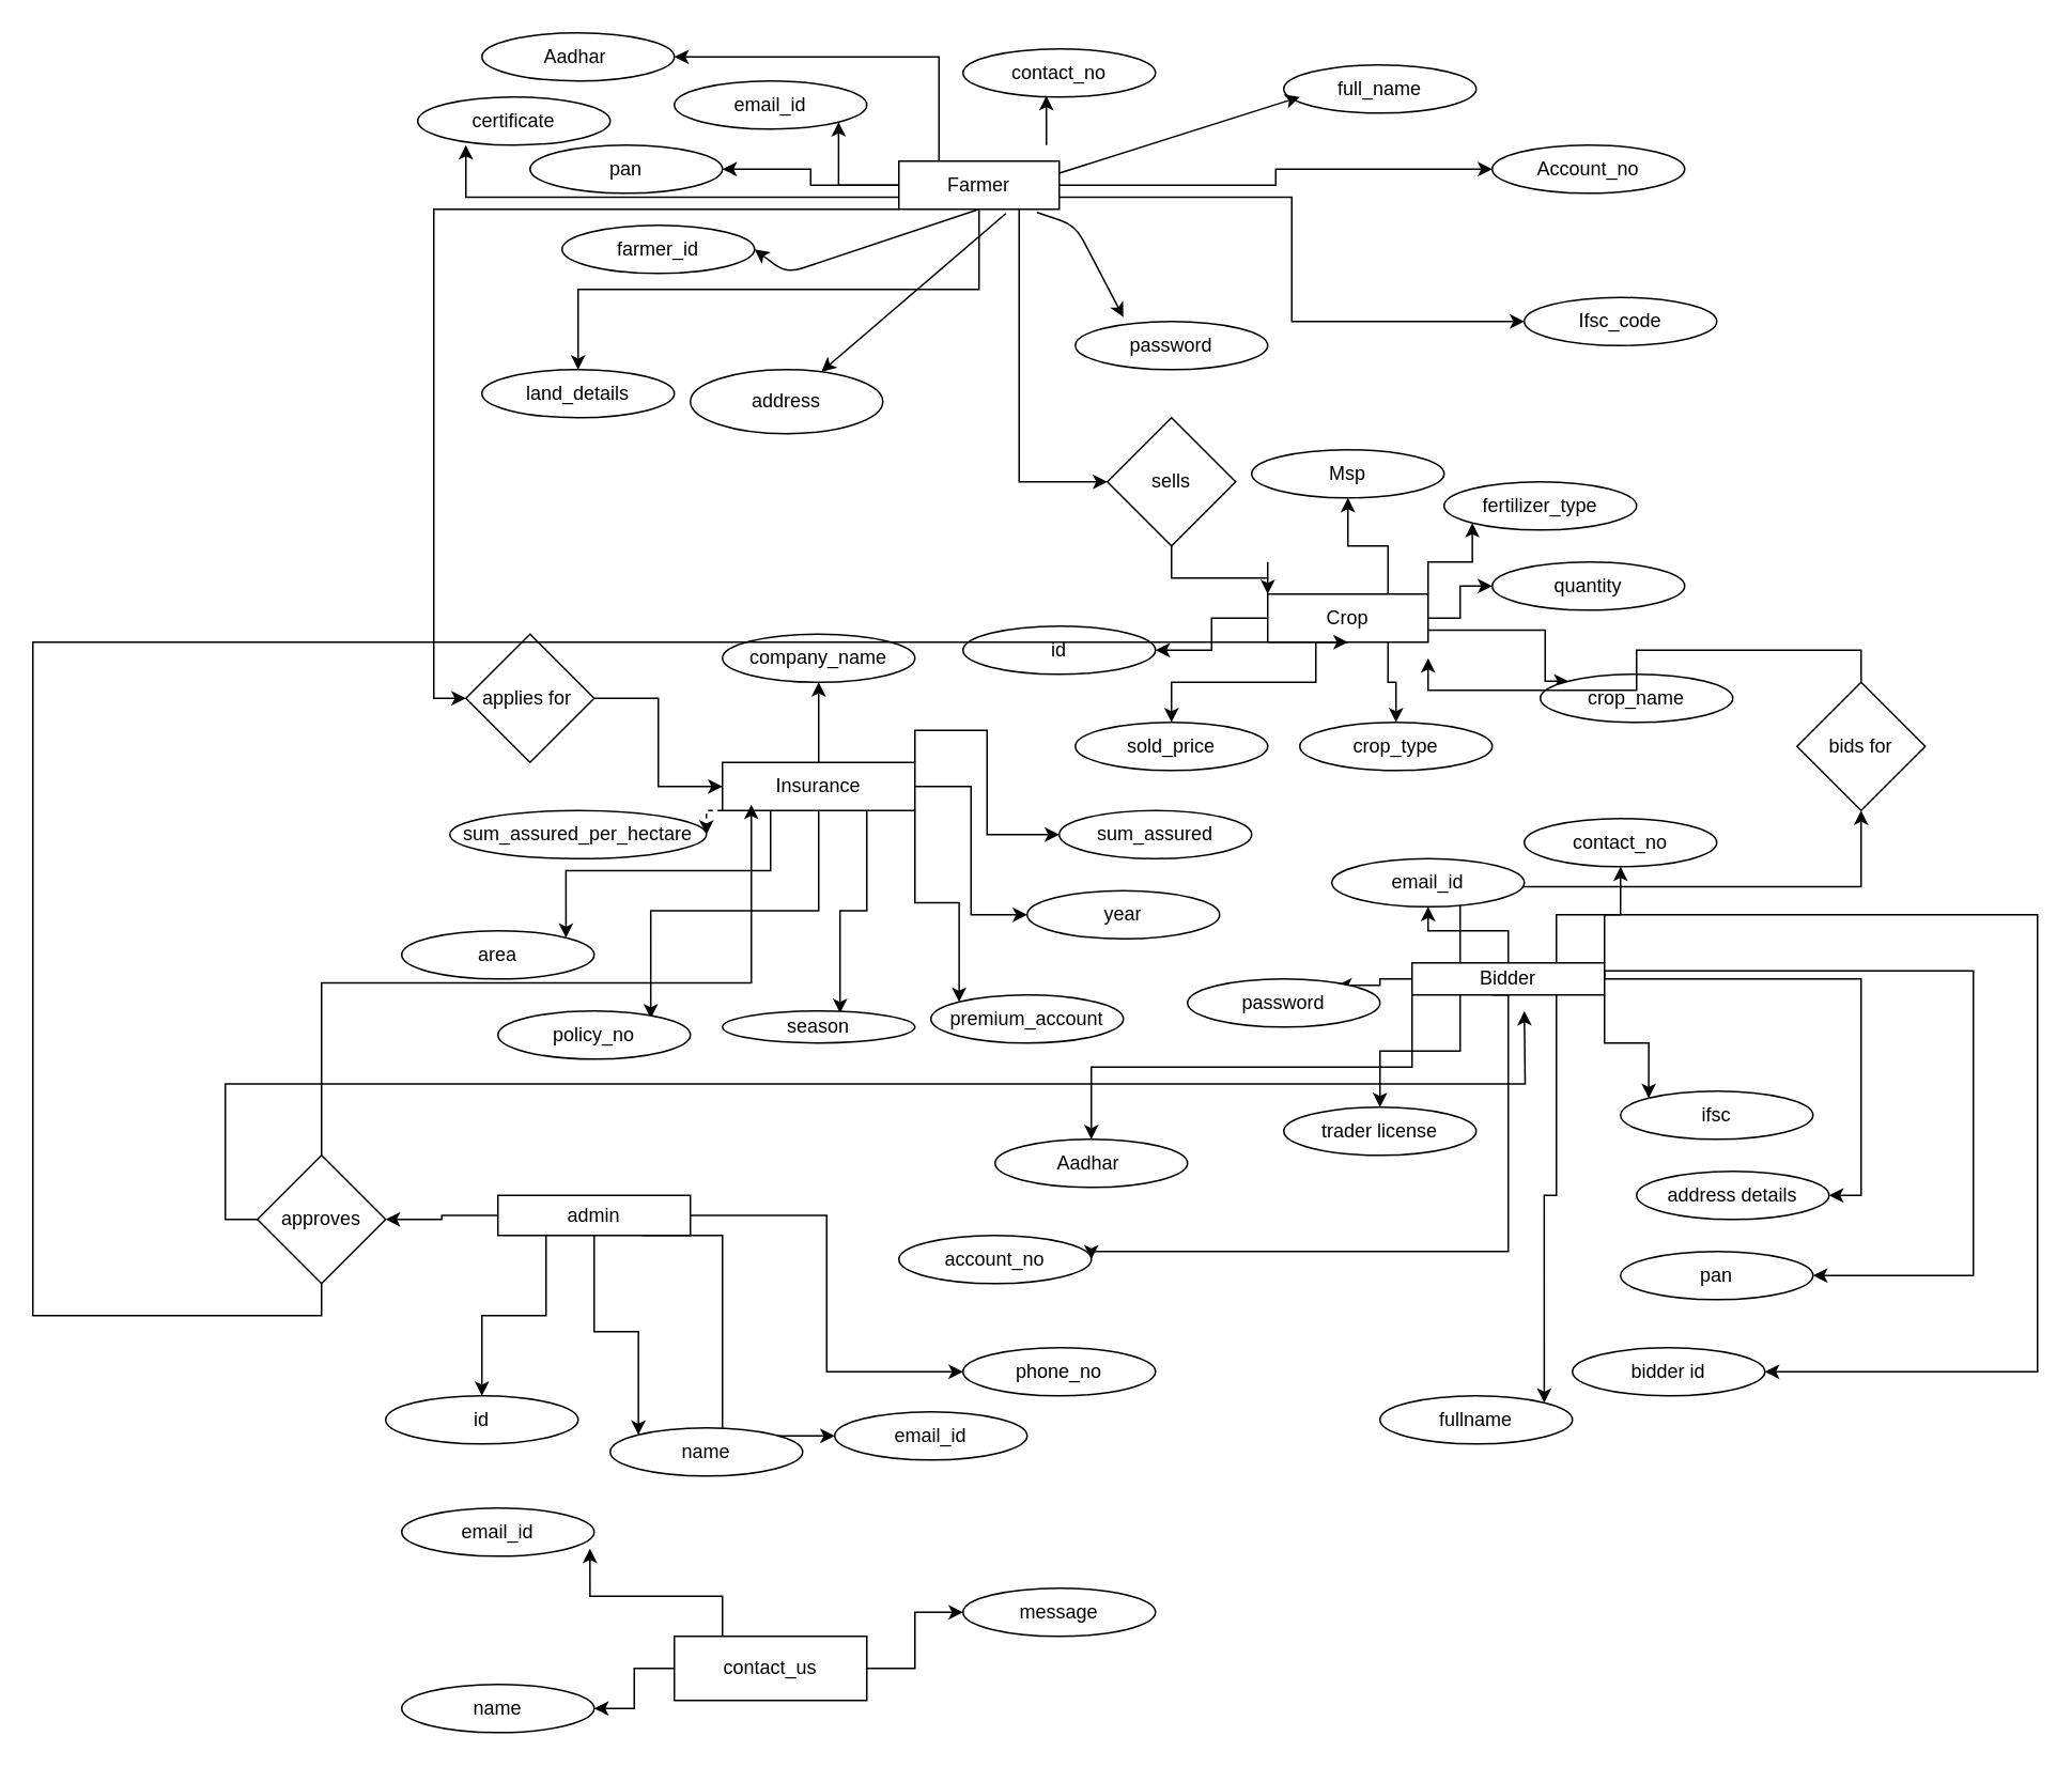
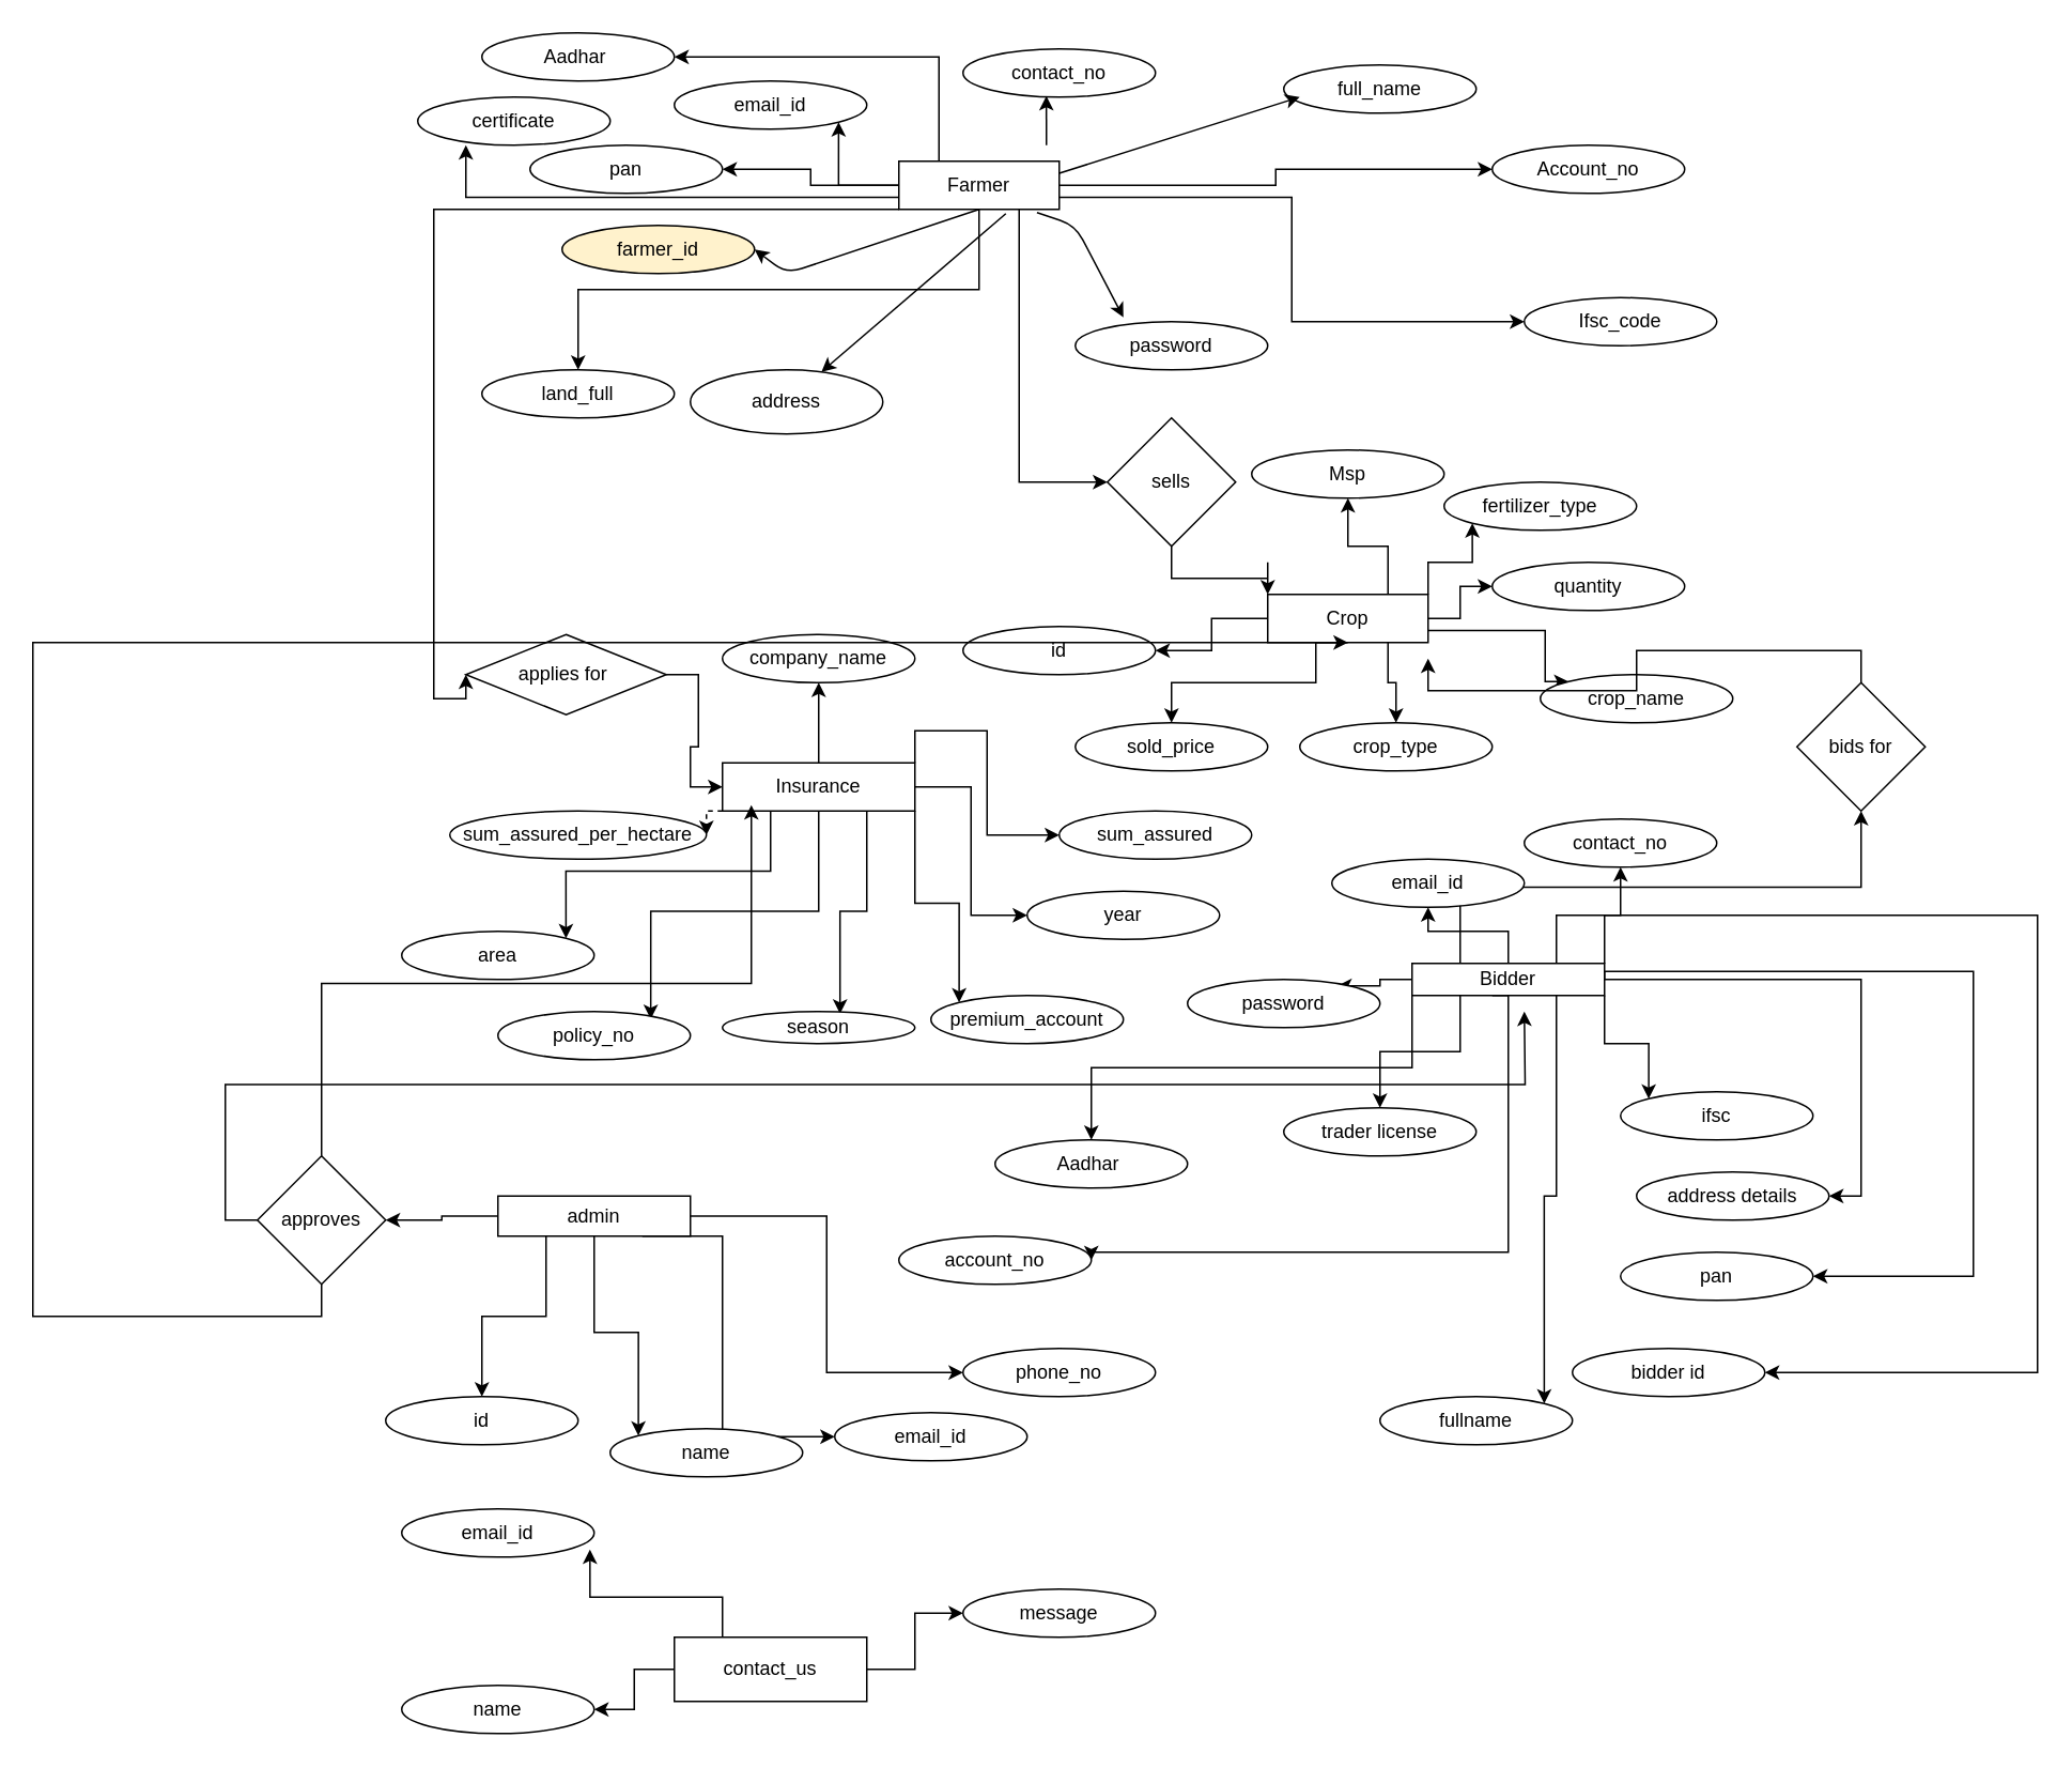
- <mxCell id="13" value="farmer_id" style="ellipse;whiteSpace=wrap;html=1;" parent="1" vertex="1"><mxGeometry x="350" y="140" width="120" height="30" as="geometry" /></mxCell>
+ <mxCell id="13" value="farmer_id" style="ellipse;whiteSpace=wrap;html=1;fillColor=#fff2cc;" parent="1" vertex="1"><mxGeometry x="350" y="140" width="120" height="30" as="geometry" /></mxCell>
- <mxCell id="65" value="land_details" style="ellipse;whiteSpace=wrap;html=1;" vertex="1" parent="1"><mxGeometry x="300" y="230" width="120" height="30" as="geometry" /></mxCell>
+ <mxCell id="65" value="land_full" style="ellipse;whiteSpace=wrap;html=1;" vertex="1" parent="1"><mxGeometry x="300" y="230" width="120" height="30" as="geometry" /></mxCell>
- <mxCell id="53" value="applies for&amp;nbsp;" style="rhombus;whiteSpace=wrap;html=1;" parent="1" vertex="1"><mxGeometry x="290" y="395" width="80" height="80" as="geometry" /></mxCell>
+ <mxCell id="53" value="applies for&amp;nbsp;" style="rhombus;whiteSpace=wrap;html=1;" parent="1" vertex="1"><mxGeometry x="290" y="395" width="125" height="50" as="geometry" /></mxCell>
